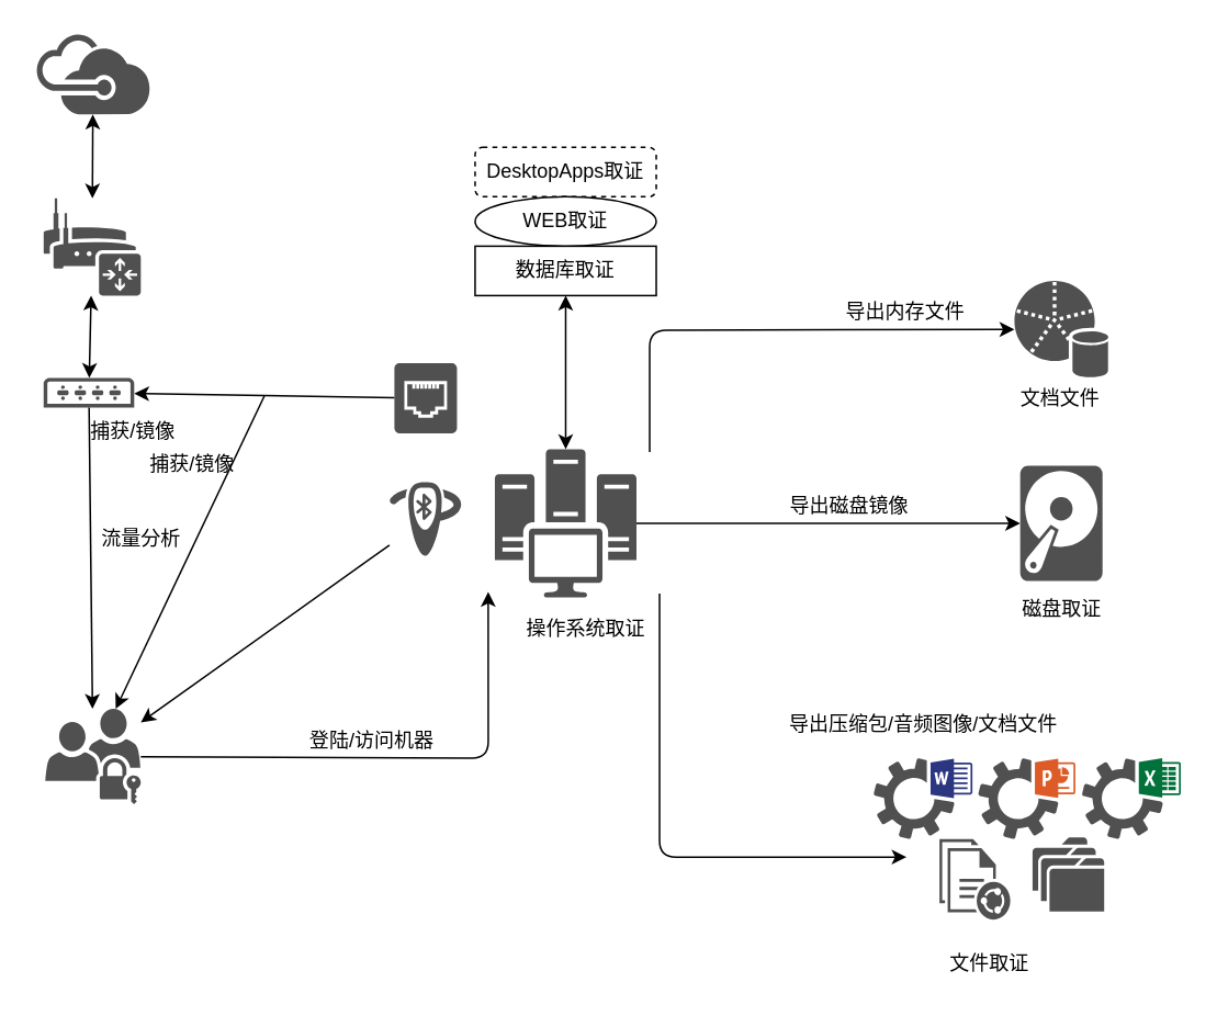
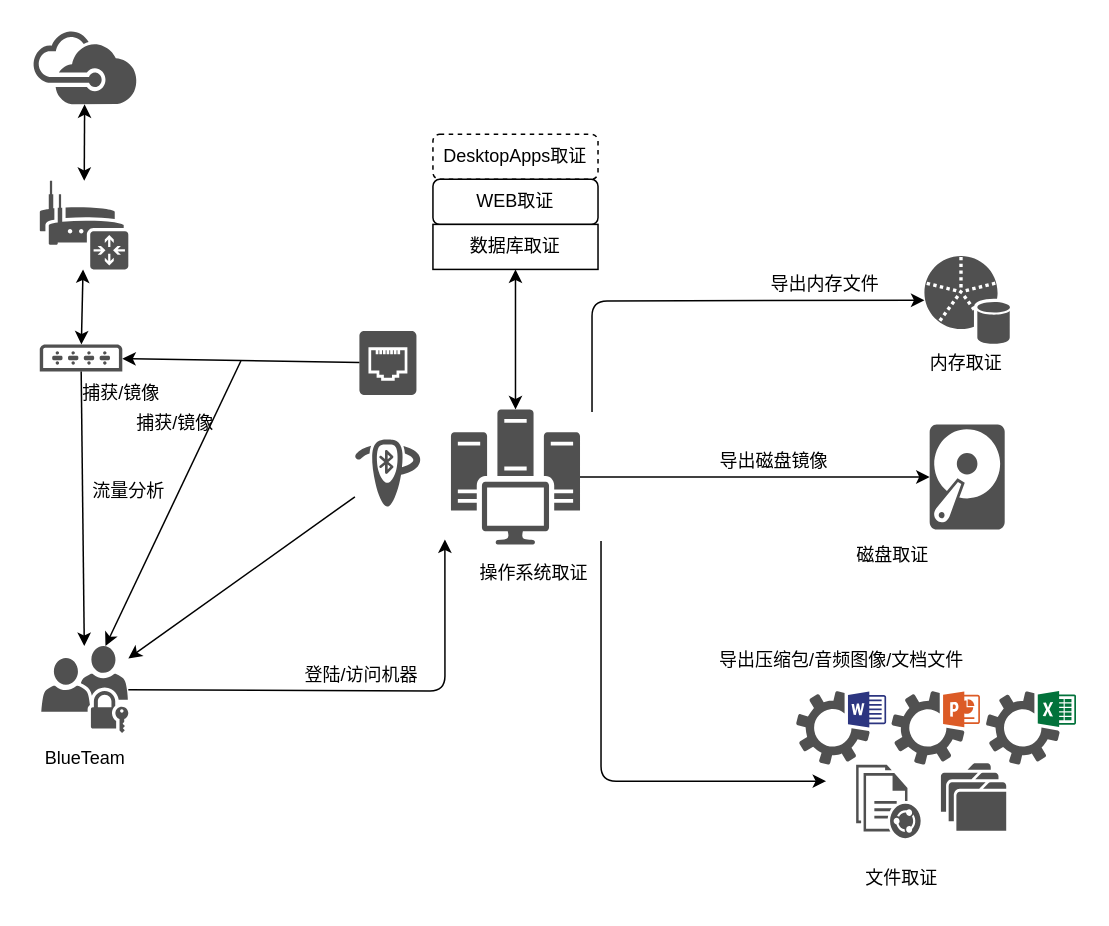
- <mxCell id="39" value="WEB取证" style="ellipse;whiteSpace=wrap;html=1;" vertex="1" parent="1"><mxGeometry x="288" y="119" width="110" height="30" as="geometry" /></mxCell>
+ <mxCell id="39" value="WEB取证" style="rounded=1;whiteSpace=wrap;html=1;" vertex="1" parent="1"><mxGeometry x="288" y="119" width="110" height="30" as="geometry" /></mxCell>
- <mxCell id="24" value="文档文件" style="text;html=1;align=center;verticalAlign=middle;resizable=0;points=[];autosize=1;" parent="1" vertex="1"><mxGeometry x="612.5" y="232.3" width="60" height="20" as="geometry" /></mxCell>
+ <mxCell id="24" value="内存取证" style="text;html=1;align=center;verticalAlign=middle;resizable=0;points=[];autosize=1;" parent="1" vertex="1"><mxGeometry x="612.5" y="232.3" width="60" height="20" as="geometry" /></mxCell>
- <mxCell id="4" value="磁盘取证" style="text;html=1;align=center;verticalAlign=middle;resizable=0;points=[];autosize=1;" parent="1" vertex="1"><mxGeometry x="614" y="360" width="60" height="20" as="geometry" /></mxCell>
+ <mxCell id="4" value="磁盘取证" style="text;html=1;align=center;verticalAlign=middle;resizable=0;points=[];autosize=1;" parent="1" vertex="1"><mxGeometry x="564" y="360" width="60" height="20" as="geometry" /></mxCell>
- <mxCell id="8" value="登陆/访问机器" style="text;html=1;align=center;verticalAlign=middle;resizable=0;points=[];autosize=1;" parent="1" vertex="1"><mxGeometry x="180" y="440" width="90" height="20" as="geometry" /></mxCell>
+ <mxCell id="8" value="登陆/访问机器" style="text;html=1;align=center;verticalAlign=middle;resizable=0;points=[];autosize=1;" parent="1" vertex="1"><mxGeometry x="195" y="440" width="90" height="20" as="geometry" /></mxCell>
+ <mxCell id="9" value="BlueTeam" style="text;html=1;align=center;verticalAlign=middle;resizable=0;points=[];autosize=1;" parent="1" vertex="1"><mxGeometry x="20.5" y="495" width="70" height="20" as="geometry" /></mxCell>
